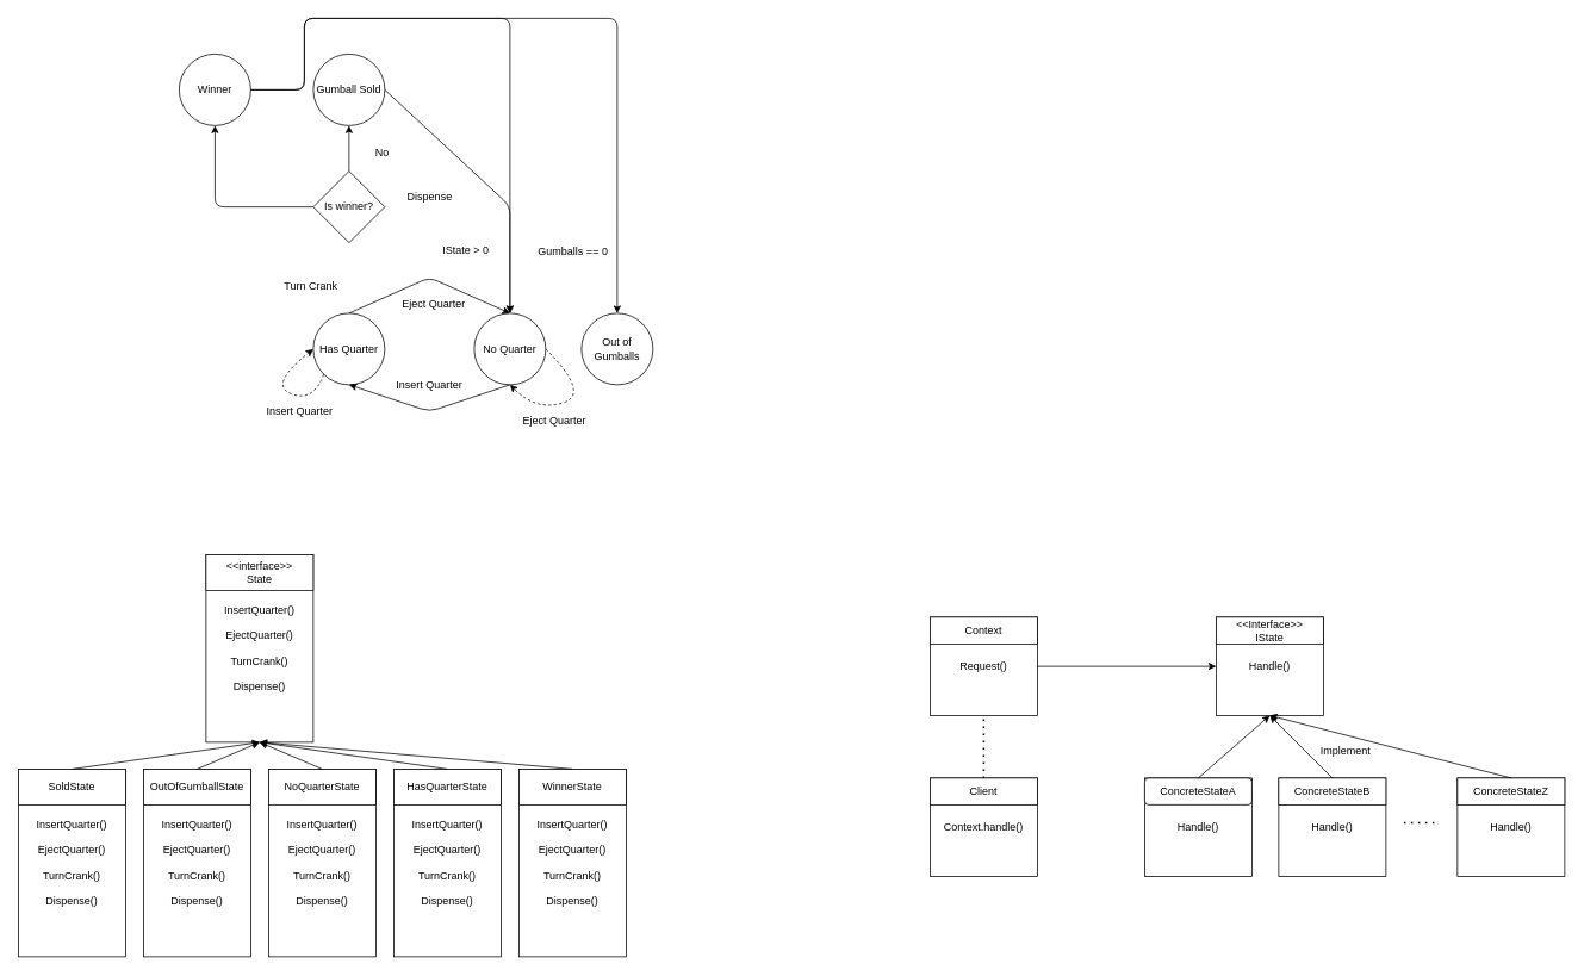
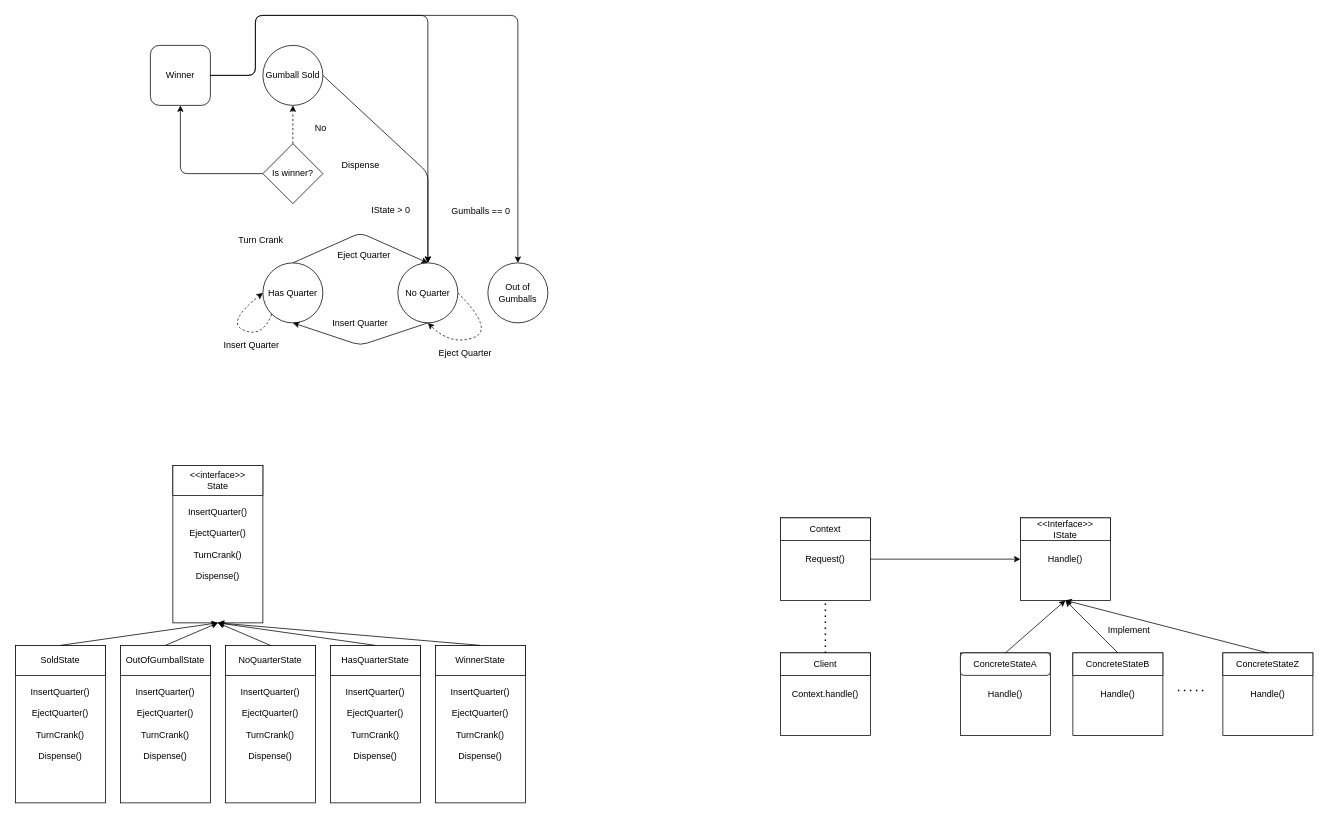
- <mxCell id="55" value="Winner" style="ellipse;whiteSpace=wrap;html=1;aspect=fixed;" vertex="1" parent="1"><mxGeometry x="200" y="60" width="80" height="80" as="geometry" /></mxCell>
+ <mxCell id="55" value="Winner" style="whiteSpace=wrap;html=1;aspect=fixed;rounded=1;" vertex="1" parent="1"><mxGeometry x="200" y="60" width="80" height="80" as="geometry" /></mxCell>
- <mxCell id="57" value="" style="endArrow=classic;html=1;entryX=0.5;entryY=1;entryDx=0;entryDy=0;exitX=0.5;exitY=0;exitDx=0;exitDy=0;" edge="1" parent="1" source="56" target="5"><mxGeometry width="50" height="50" relative="1" as="geometry"><mxPoint x="320" y="340" as="sourcePoint" /><mxPoint x="370" y="290" as="targetPoint" /></mxGeometry></mxCell>
+ <mxCell id="57" value="" style="endArrow=classic;html=1;entryX=0.5;entryY=1;entryDx=0;entryDy=0;exitX=0.5;exitY=0;exitDx=0;exitDy=0;dashed=1;" edge="1" parent="1" source="56" target="5"><mxGeometry width="50" height="50" relative="1" as="geometry"><mxPoint x="320" y="340" as="sourcePoint" /><mxPoint x="370" y="290" as="targetPoint" /></mxGeometry></mxCell>
